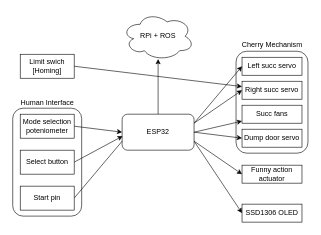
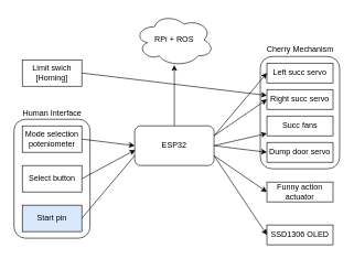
- <mxCell id="20" value="Start pin" style="rounded=0;whiteSpace=wrap;html=1;" vertex="1" parent="1"><mxGeometry x="33" y="310" width="90" height="40" as="geometry" /></mxCell>
+ <mxCell id="20" value="Start pin" style="rounded=0;whiteSpace=wrap;html=1;fillColor=#dae8fc;" vertex="1" parent="1"><mxGeometry x="33" y="310" width="90" height="40" as="geometry" /></mxCell>
